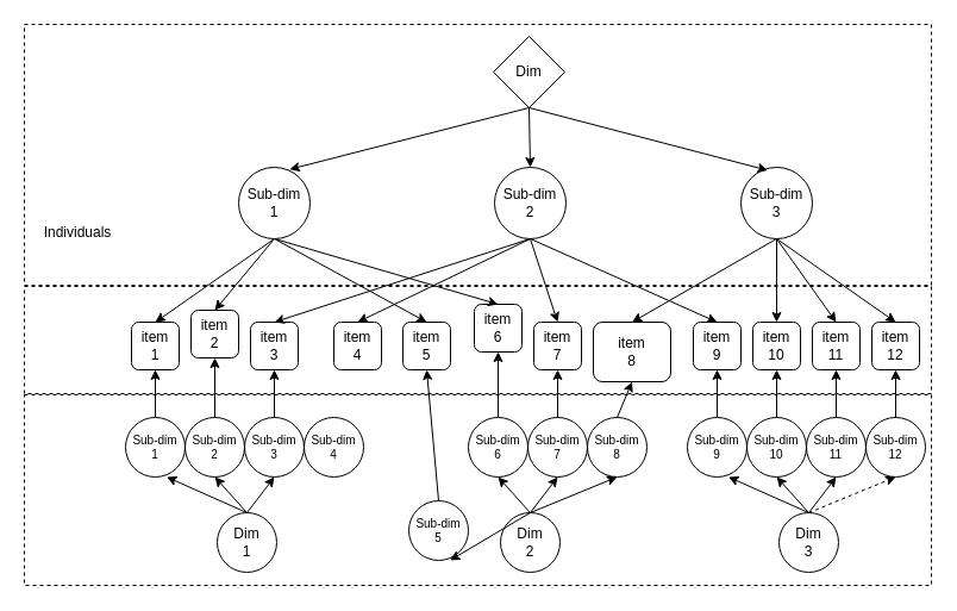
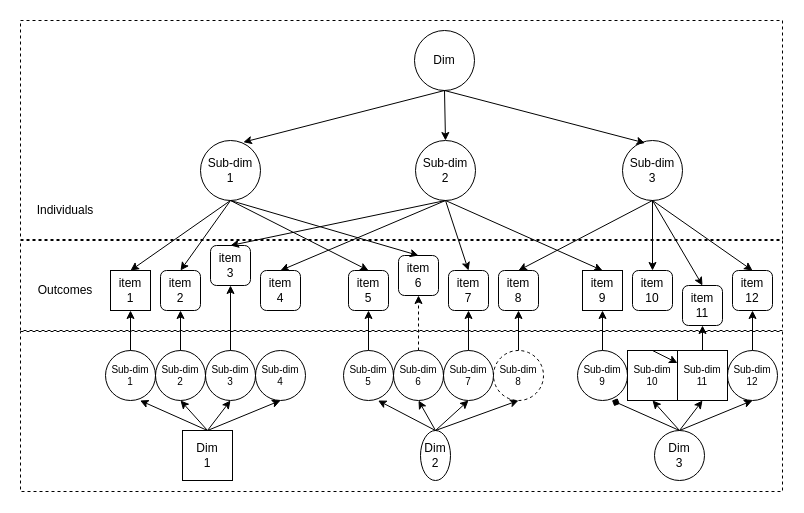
- <mxCell id="40" value="Dim" style="rhombus;whiteSpace=wrap;html=1;aspect=fixed;fillColor=none;" parent="1" vertex="1"><mxGeometry x="414" y="30" width="60" height="60" as="geometry" /></mxCell>
+ <mxCell id="40" value="Dim" style="ellipse;whiteSpace=wrap;html=1;aspect=fixed;fillColor=none;" parent="1" vertex="1"><mxGeometry x="414" y="30" width="60" height="60" as="geometry" /></mxCell>
- <mxCell id="74" value="Individuals" style="text;html=1;strokeColor=none;fillColor=none;align=center;verticalAlign=middle;whiteSpace=wrap;rounded=0;dashed=1;" vertex="1" parent="1"><mxGeometry x="30" y="185" width="70" height="20" as="geometry" /></mxCell>
+ <mxCell id="74" value="Individuals" style="text;html=1;strokeColor=none;fillColor=none;align=center;verticalAlign=middle;whiteSpace=wrap;rounded=0;dashed=1;" vertex="1" parent="1"><mxGeometry x="30" y="200" width="70" height="20" as="geometry" /></mxCell>
- <mxCell id="6" value="&lt;div&gt;item &lt;br&gt;&lt;/div&gt;&lt;div&gt;2&lt;/div&gt;" style="rounded=1;whiteSpace=wrap;html=1;fillColor=none;" parent="1" vertex="1"><mxGeometry x="160" y="260" width="40" height="40" as="geometry" /></mxCell>
+ <mxCell id="6" value="&lt;div&gt;item &lt;br&gt;&lt;/div&gt;&lt;div&gt;2&lt;/div&gt;" style="rounded=1;whiteSpace=wrap;html=1;fillColor=none;" parent="1" vertex="1"><mxGeometry x="160" y="270" width="40" height="40" as="geometry" /></mxCell>
+ <mxCell id="75" value="Outcomes" style="text;html=1;strokeColor=none;fillColor=none;align=center;verticalAlign=middle;whiteSpace=wrap;rounded=0;dashed=1;" vertex="1" parent="1"><mxGeometry x="30" y="280" width="70" height="20" as="geometry" /></mxCell>
- <mxCell id="5" value="&lt;div&gt;item &lt;br&gt;&lt;/div&gt;&lt;div&gt;1&lt;/div&gt;" style="rounded=1;whiteSpace=wrap;html=1;fillColor=none;" parent="1" vertex="1"><mxGeometry x="110" y="270" width="40" height="40" as="geometry" /></mxCell>
+ <mxCell id="5" value="&lt;div&gt;item &lt;br&gt;&lt;/div&gt;&lt;div&gt;1&lt;/div&gt;" style="whiteSpace=wrap;html=1;fillColor=none;rounded=0;" parent="1" vertex="1"><mxGeometry x="110" y="270" width="40" height="40" as="geometry" /></mxCell>
- <mxCell id="7" value="&lt;div&gt;item &lt;br&gt;&lt;/div&gt;&lt;div&gt;3&lt;/div&gt;" style="rounded=1;whiteSpace=wrap;html=1;fillColor=none;" parent="1" vertex="1"><mxGeometry x="210" y="270" width="40" height="40" as="geometry" /></mxCell>
+ <mxCell id="7" value="&lt;div&gt;item &lt;br&gt;&lt;/div&gt;&lt;div&gt;3&lt;/div&gt;" style="rounded=1;whiteSpace=wrap;html=1;fillColor=none;" parent="1" vertex="1"><mxGeometry x="210" y="245" width="40" height="40" as="geometry" /></mxCell>
- <mxCell id="8" value="&lt;div&gt;item &lt;br&gt;&lt;/div&gt;&lt;div&gt;4&lt;/div&gt;" style="rounded=1;whiteSpace=wrap;html=1;fillColor=none;" parent="1" vertex="1"><mxGeometry x="280" y="270" width="40" height="40" as="geometry" /></mxCell>
+ <mxCell id="8" value="&lt;div&gt;item &lt;br&gt;&lt;/div&gt;&lt;div&gt;4&lt;/div&gt;" style="rounded=1;whiteSpace=wrap;html=1;fillColor=none;" parent="1" vertex="1"><mxGeometry x="260" y="270" width="40" height="40" as="geometry" /></mxCell>
- <mxCell id="9" value="&lt;div&gt;item &lt;br&gt;&lt;/div&gt;&lt;div&gt;5&lt;/div&gt;" style="rounded=1;whiteSpace=wrap;html=1;fillColor=none;" parent="1" vertex="1"><mxGeometry x="338" y="270" width="40" height="40" as="geometry" /></mxCell>
+ <mxCell id="9" value="&lt;div&gt;item &lt;br&gt;&lt;/div&gt;&lt;div&gt;5&lt;/div&gt;" style="rounded=1;whiteSpace=wrap;html=1;fillColor=none;" parent="1" vertex="1"><mxGeometry x="348" y="270" width="40" height="40" as="geometry" /></mxCell>
- <mxCell id="13" value="&lt;div&gt;item &lt;br&gt;&lt;/div&gt;&lt;div&gt;9&lt;/div&gt;" style="rounded=1;whiteSpace=wrap;html=1;fillColor=none;" parent="1" vertex="1"><mxGeometry x="582" y="270" width="40" height="40" as="geometry" /></mxCell>
+ <mxCell id="13" value="&lt;div&gt;item &lt;br&gt;&lt;/div&gt;&lt;div&gt;9&lt;/div&gt;" style="whiteSpace=wrap;html=1;fillColor=none;rounded=0;" parent="1" vertex="1"><mxGeometry x="582" y="270" width="40" height="40" as="geometry" /></mxCell>
- <mxCell id="15" value="&lt;div&gt;item &lt;br&gt;&lt;/div&gt;&lt;div&gt;11&lt;/div&gt;" style="rounded=1;whiteSpace=wrap;html=1;fillColor=none;" parent="1" vertex="1"><mxGeometry x="682" y="270" width="40" height="40" as="geometry" /></mxCell>
+ <mxCell id="15" value="&lt;div&gt;item &lt;br&gt;&lt;/div&gt;&lt;div&gt;11&lt;/div&gt;" style="rounded=1;whiteSpace=wrap;html=1;fillColor=none;" parent="1" vertex="1"><mxGeometry x="682" y="285" width="40" height="40" as="geometry" /></mxCell>
- <mxCell id="12" value="&lt;div&gt;item &lt;br&gt;&lt;/div&gt;&lt;div&gt;8&lt;/div&gt;" style="rounded=1;whiteSpace=wrap;html=1;fillColor=none;" parent="1" vertex="1"><mxGeometry x="498" y="270" width="65" height="50" as="geometry" /></mxCell>
+ <mxCell id="12" value="&lt;div&gt;item &lt;br&gt;&lt;/div&gt;&lt;div&gt;8&lt;/div&gt;" style="rounded=1;whiteSpace=wrap;html=1;fillColor=none;" parent="1" vertex="1"><mxGeometry x="498" y="270" width="40" height="40" as="geometry" /></mxCell>
- <mxCell id="55" style="edgeStyle=none;rounded=0;orthogonalLoop=1;jettySize=auto;html=1;exitX=0.5;exitY=0;exitDx=0;exitDy=0;entryX=0.5;entryY=1;entryDx=0;entryDy=0;" edge="1" parent="1" source="56" target="10"><mxGeometry relative="1" as="geometry"><mxPoint x="430" y="320" as="targetPoint" /></mxGeometry></mxCell>
+ <mxCell id="55" style="edgeStyle=none;rounded=0;orthogonalLoop=1;jettySize=auto;html=1;exitX=0.5;exitY=0;exitDx=0;exitDy=0;entryX=0.5;entryY=1;entryDx=0;entryDy=0;dashed=1;" edge="1" parent="1" source="56" target="10"><mxGeometry relative="1" as="geometry"><mxPoint x="430" y="320" as="targetPoint" /></mxGeometry></mxCell>
- <mxCell id="68" style="edgeStyle=none;rounded=0;orthogonalLoop=1;jettySize=auto;html=1;exitX=0.5;exitY=0;exitDx=0;exitDy=0;entryX=0.5;entryY=1;entryDx=0;entryDy=0;" edge="1" parent="1" source="69" target="14"><mxGeometry relative="1" as="geometry"><mxPoint x="660" y="330" as="targetPoint" /></mxGeometry></mxCell>
+ <mxCell id="68" style="edgeStyle=none;rounded=0;orthogonalLoop=1;jettySize=auto;html=1;exitX=0.5;exitY=0;exitDx=0;exitDy=0;" edge="1" parent="1" source="69" target="71"><mxGeometry relative="1" as="geometry"><mxPoint x="660" y="330" as="targetPoint" /></mxGeometry></mxCell>
- <mxCell id="60" value="&lt;div style=&quot;font-size: 10px&quot;&gt;Sub-dim &lt;br style=&quot;font-size: 10px&quot;&gt;&lt;/div&gt;8" style="ellipse;whiteSpace=wrap;html=1;aspect=fixed;fillColor=none;fontSize=10;" vertex="1" parent="1"><mxGeometry x="493" y="350" width="50" height="50" as="geometry" /></mxCell>
+ <mxCell id="60" value="&lt;div style=&quot;font-size: 10px&quot;&gt;Sub-dim &lt;br style=&quot;font-size: 10px&quot;&gt;&lt;/div&gt;8" style="ellipse;whiteSpace=wrap;html=1;aspect=fixed;fillColor=none;fontSize=10;dashed=1;" vertex="1" parent="1"><mxGeometry x="493" y="350" width="50" height="50" as="geometry" /></mxCell>
- <mxCell id="69" value="Sub-dim &lt;br style=&quot;font-size: 10px&quot;&gt;10" style="ellipse;whiteSpace=wrap;html=1;aspect=fixed;fillColor=none;fontSize=10;" vertex="1" parent="1"><mxGeometry x="627" y="350" width="50" height="50" as="geometry" /></mxCell>
+ <mxCell id="69" value="Sub-dim &lt;br style=&quot;font-size: 10px&quot;&gt;10" style="whiteSpace=wrap;html=1;aspect=fixed;fillColor=none;fontSize=10;rounded=0;" vertex="1" parent="1"><mxGeometry x="627" y="350" width="50" height="50" as="geometry" /></mxCell>
- <mxCell id="71" value="Sub-dim &lt;br style=&quot;font-size: 10px&quot;&gt;11" style="ellipse;whiteSpace=wrap;html=1;aspect=fixed;fillColor=none;fontSize=10;" vertex="1" parent="1"><mxGeometry x="677" y="350" width="50" height="50" as="geometry" /></mxCell>
+ <mxCell id="71" value="Sub-dim &lt;br style=&quot;font-size: 10px&quot;&gt;11" style="whiteSpace=wrap;html=1;aspect=fixed;fillColor=none;fontSize=10;rounded=0;" vertex="1" parent="1"><mxGeometry x="677" y="350" width="50" height="50" as="geometry" /></mxCell>
- <mxCell id="61" style="edgeStyle=none;rounded=0;orthogonalLoop=1;jettySize=auto;html=1;exitX=0.5;exitY=0;exitDx=0;exitDy=0;entryX=0.691;entryY=1;entryDx=0;entryDy=0;entryPerimeter=0;" edge="1" parent="1" source="65" target="67"><mxGeometry relative="1" as="geometry" /></mxCell>
+ <mxCell id="61" style="edgeStyle=none;rounded=0;orthogonalLoop=1;jettySize=auto;html=1;exitX=0.5;exitY=0;exitDx=0;exitDy=0;entryX=0.691;entryY=1;entryDx=0;entryDy=0;entryPerimeter=0;endArrow=diamond;" edge="1" parent="1" source="65" target="67"><mxGeometry relative="1" as="geometry" /></mxCell>
+ <mxCell id="33" style="edgeStyle=none;rounded=0;orthogonalLoop=1;jettySize=auto;html=1;exitX=0.5;exitY=0;exitDx=0;exitDy=0;entryX=0.5;entryY=1;entryDx=0;entryDy=0;" edge="1" parent="1" source="34" target="47"><mxGeometry relative="1" as="geometry" /></mxCell>
- <mxCell id="64" style="edgeStyle=none;rounded=0;orthogonalLoop=1;jettySize=auto;html=1;exitX=0.5;exitY=0;exitDx=0;exitDy=0;entryX=0.5;entryY=1;entryDx=0;entryDy=0;dashed=1;" edge="1" parent="1" source="65" target="73"><mxGeometry relative="1" as="geometry" /></mxCell>
+ <mxCell id="64" style="edgeStyle=none;rounded=0;orthogonalLoop=1;jettySize=auto;html=1;exitX=0.5;exitY=0;exitDx=0;exitDy=0;entryX=0.5;entryY=1;entryDx=0;entryDy=0;" edge="1" parent="1" source="65" target="73"><mxGeometry relative="1" as="geometry" /></mxCell>
- <mxCell id="54" value="&lt;div&gt;Sub-dim&lt;/div&gt;&lt;div&gt;5&lt;/div&gt;" style="ellipse;whiteSpace=wrap;html=1;aspect=fixed;fillColor=none;fontSize=10;" vertex="1" parent="1"><mxGeometry x="343" y="420" width="50" height="50" as="geometry" /></mxCell>
+ <mxCell id="54" value="&lt;div&gt;Sub-dim&lt;/div&gt;&lt;div&gt;5&lt;/div&gt;" style="ellipse;whiteSpace=wrap;html=1;aspect=fixed;fillColor=none;fontSize=10;" vertex="1" parent="1"><mxGeometry x="343" y="350" width="50" height="50" as="geometry" /></mxCell>
- <mxCell id="34" value="&lt;div&gt;Dim &lt;br&gt;&lt;/div&gt;&lt;div&gt;1&lt;/div&gt;" style="ellipse;whiteSpace=wrap;html=1;aspect=fixed;fillColor=none;" parent="1" vertex="1"><mxGeometry x="182" y="430" width="50" height="50" as="geometry" /></mxCell>
+ <mxCell id="34" value="&lt;div&gt;Dim &lt;br&gt;&lt;/div&gt;&lt;div&gt;1&lt;/div&gt;" style="whiteSpace=wrap;html=1;aspect=fixed;fillColor=none;rounded=0;" parent="1" vertex="1"><mxGeometry x="182" y="430" width="50" height="50" as="geometry" /></mxCell>
- <mxCell id="52" value="&lt;div&gt;Dim &lt;br&gt;&lt;/div&gt;&lt;div&gt;2&lt;/div&gt;" style="ellipse;whiteSpace=wrap;html=1;aspect=fixed;fillColor=none;" vertex="1" parent="1"><mxGeometry x="420" y="430" width="50" height="50" as="geometry" /></mxCell>
+ <mxCell id="52" value="&lt;div&gt;Dim &lt;br&gt;&lt;/div&gt;&lt;div&gt;2&lt;/div&gt;" style="ellipse;whiteSpace=wrap;html=1;aspect=fixed;fillColor=none;" vertex="1" parent="1"><mxGeometry x="420" y="430" width="30" height="50" as="geometry" /></mxCell>
